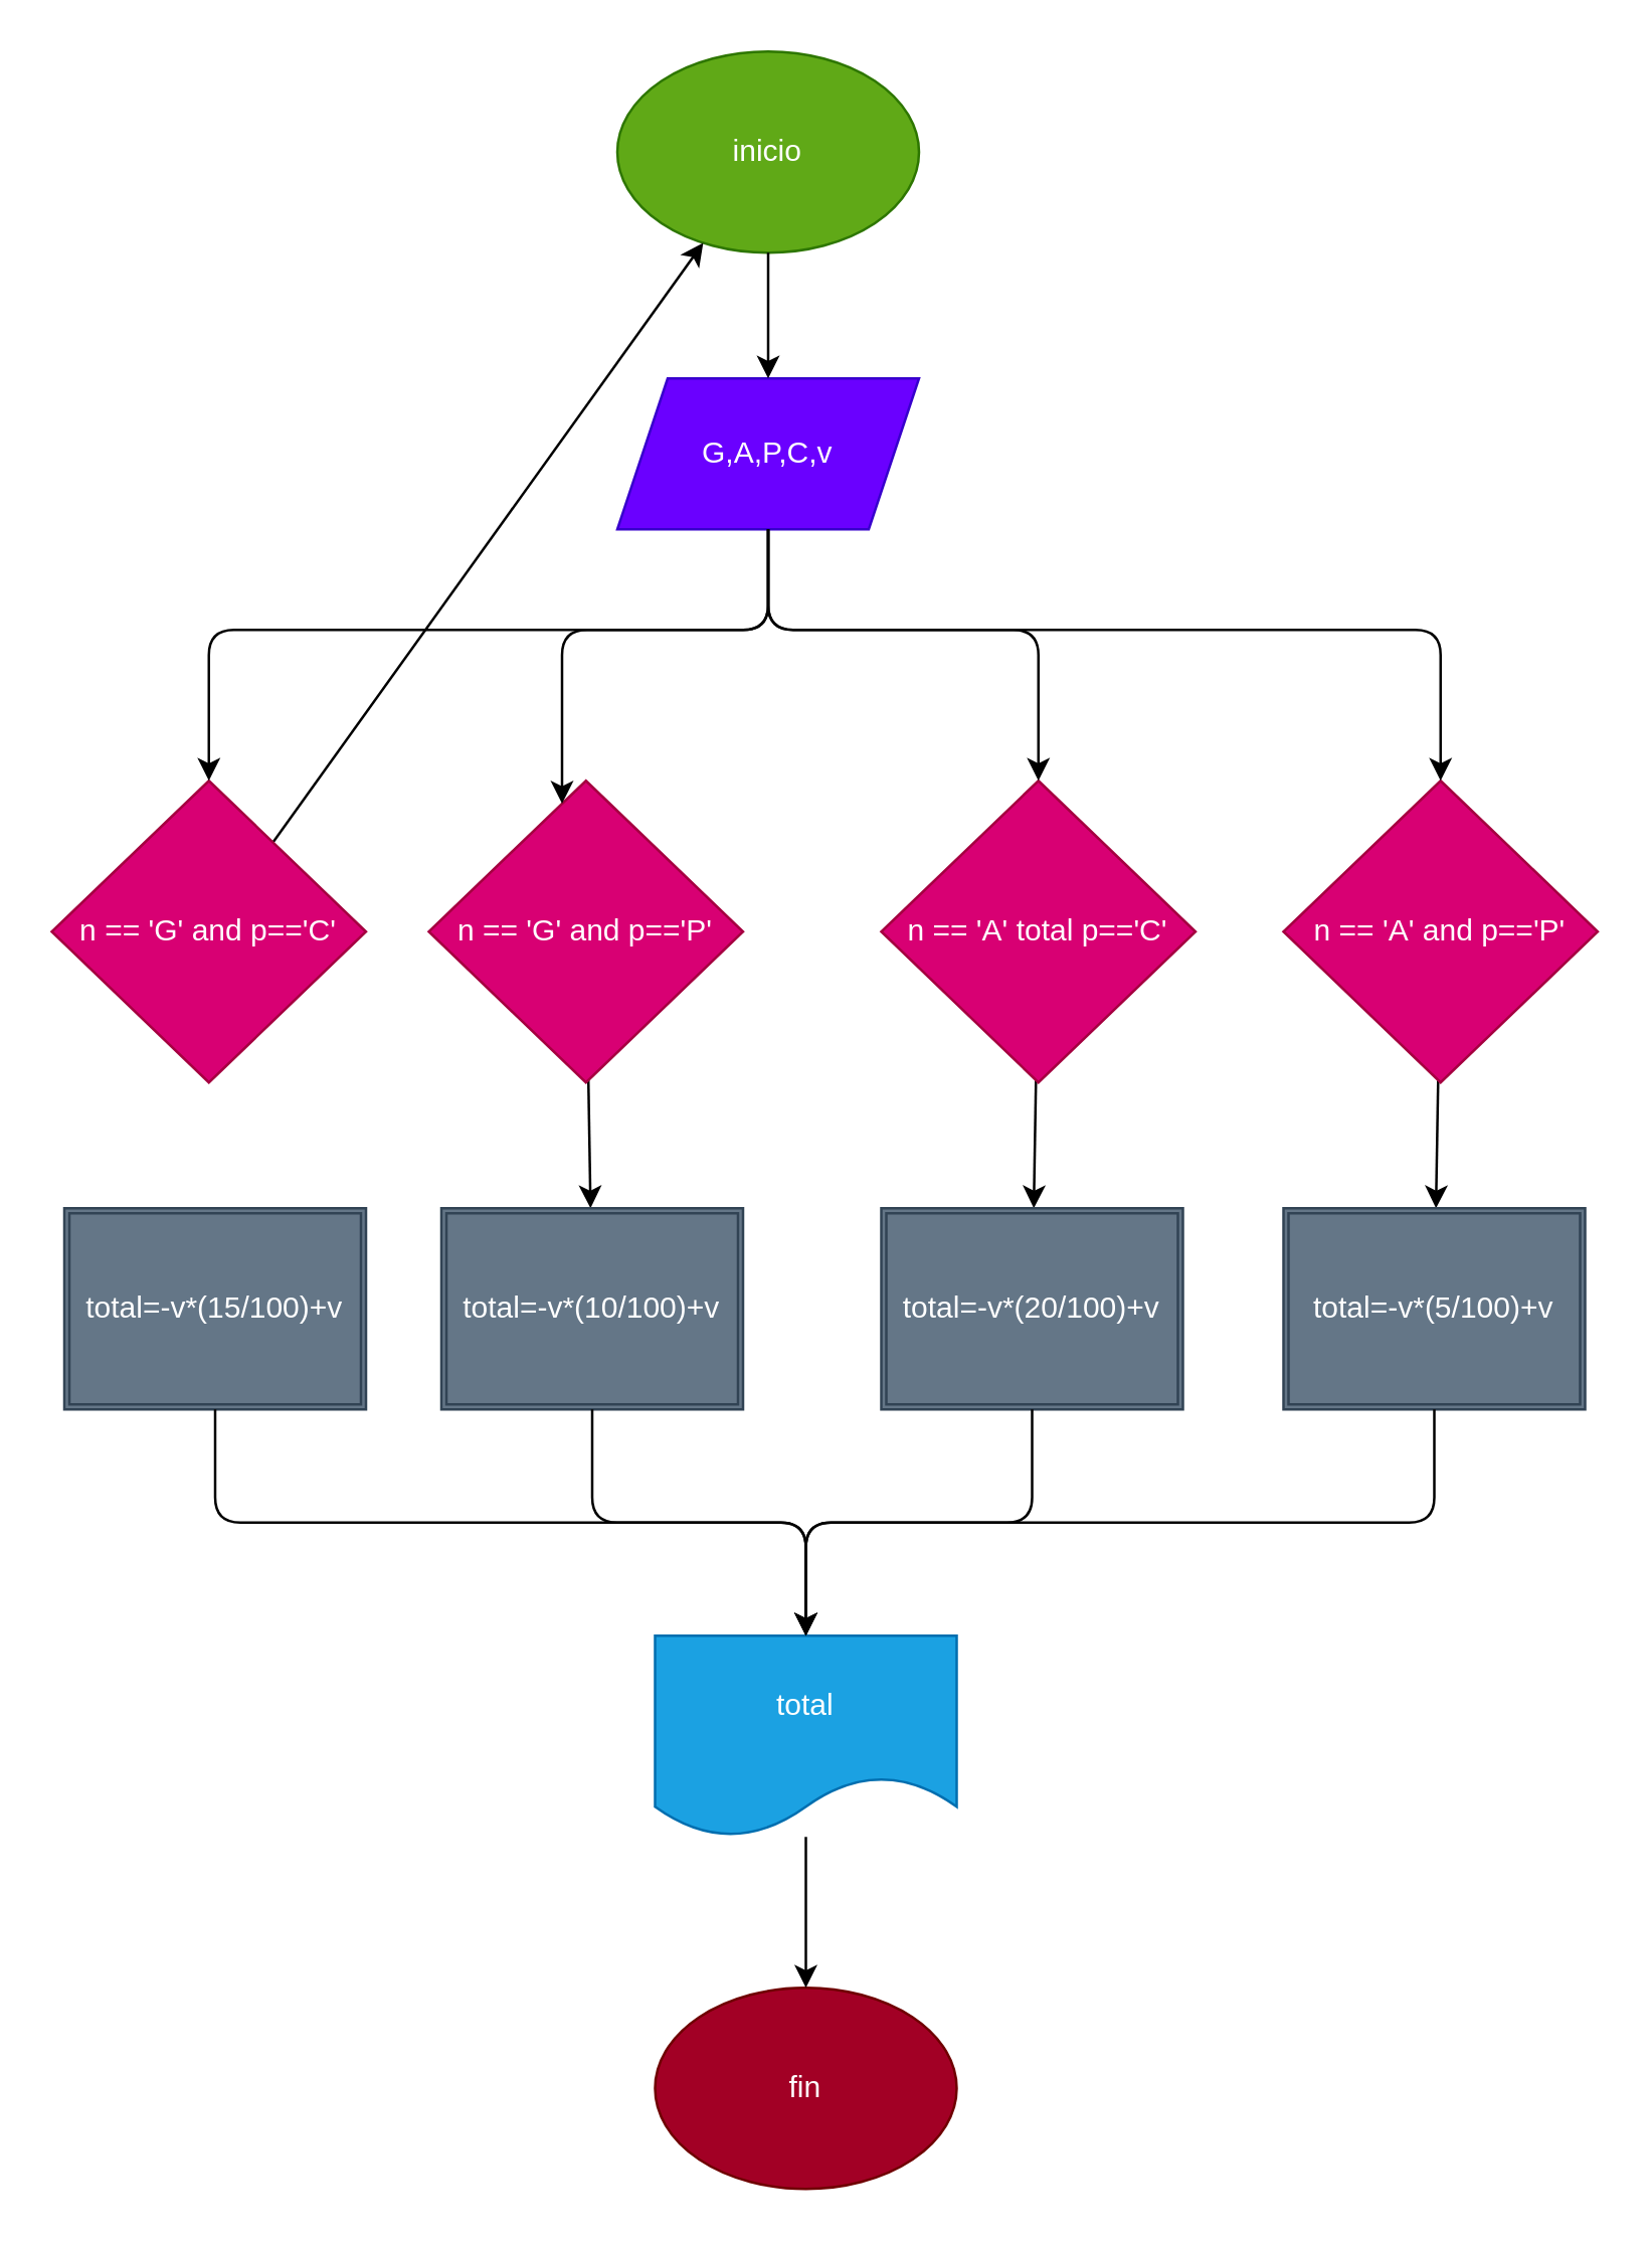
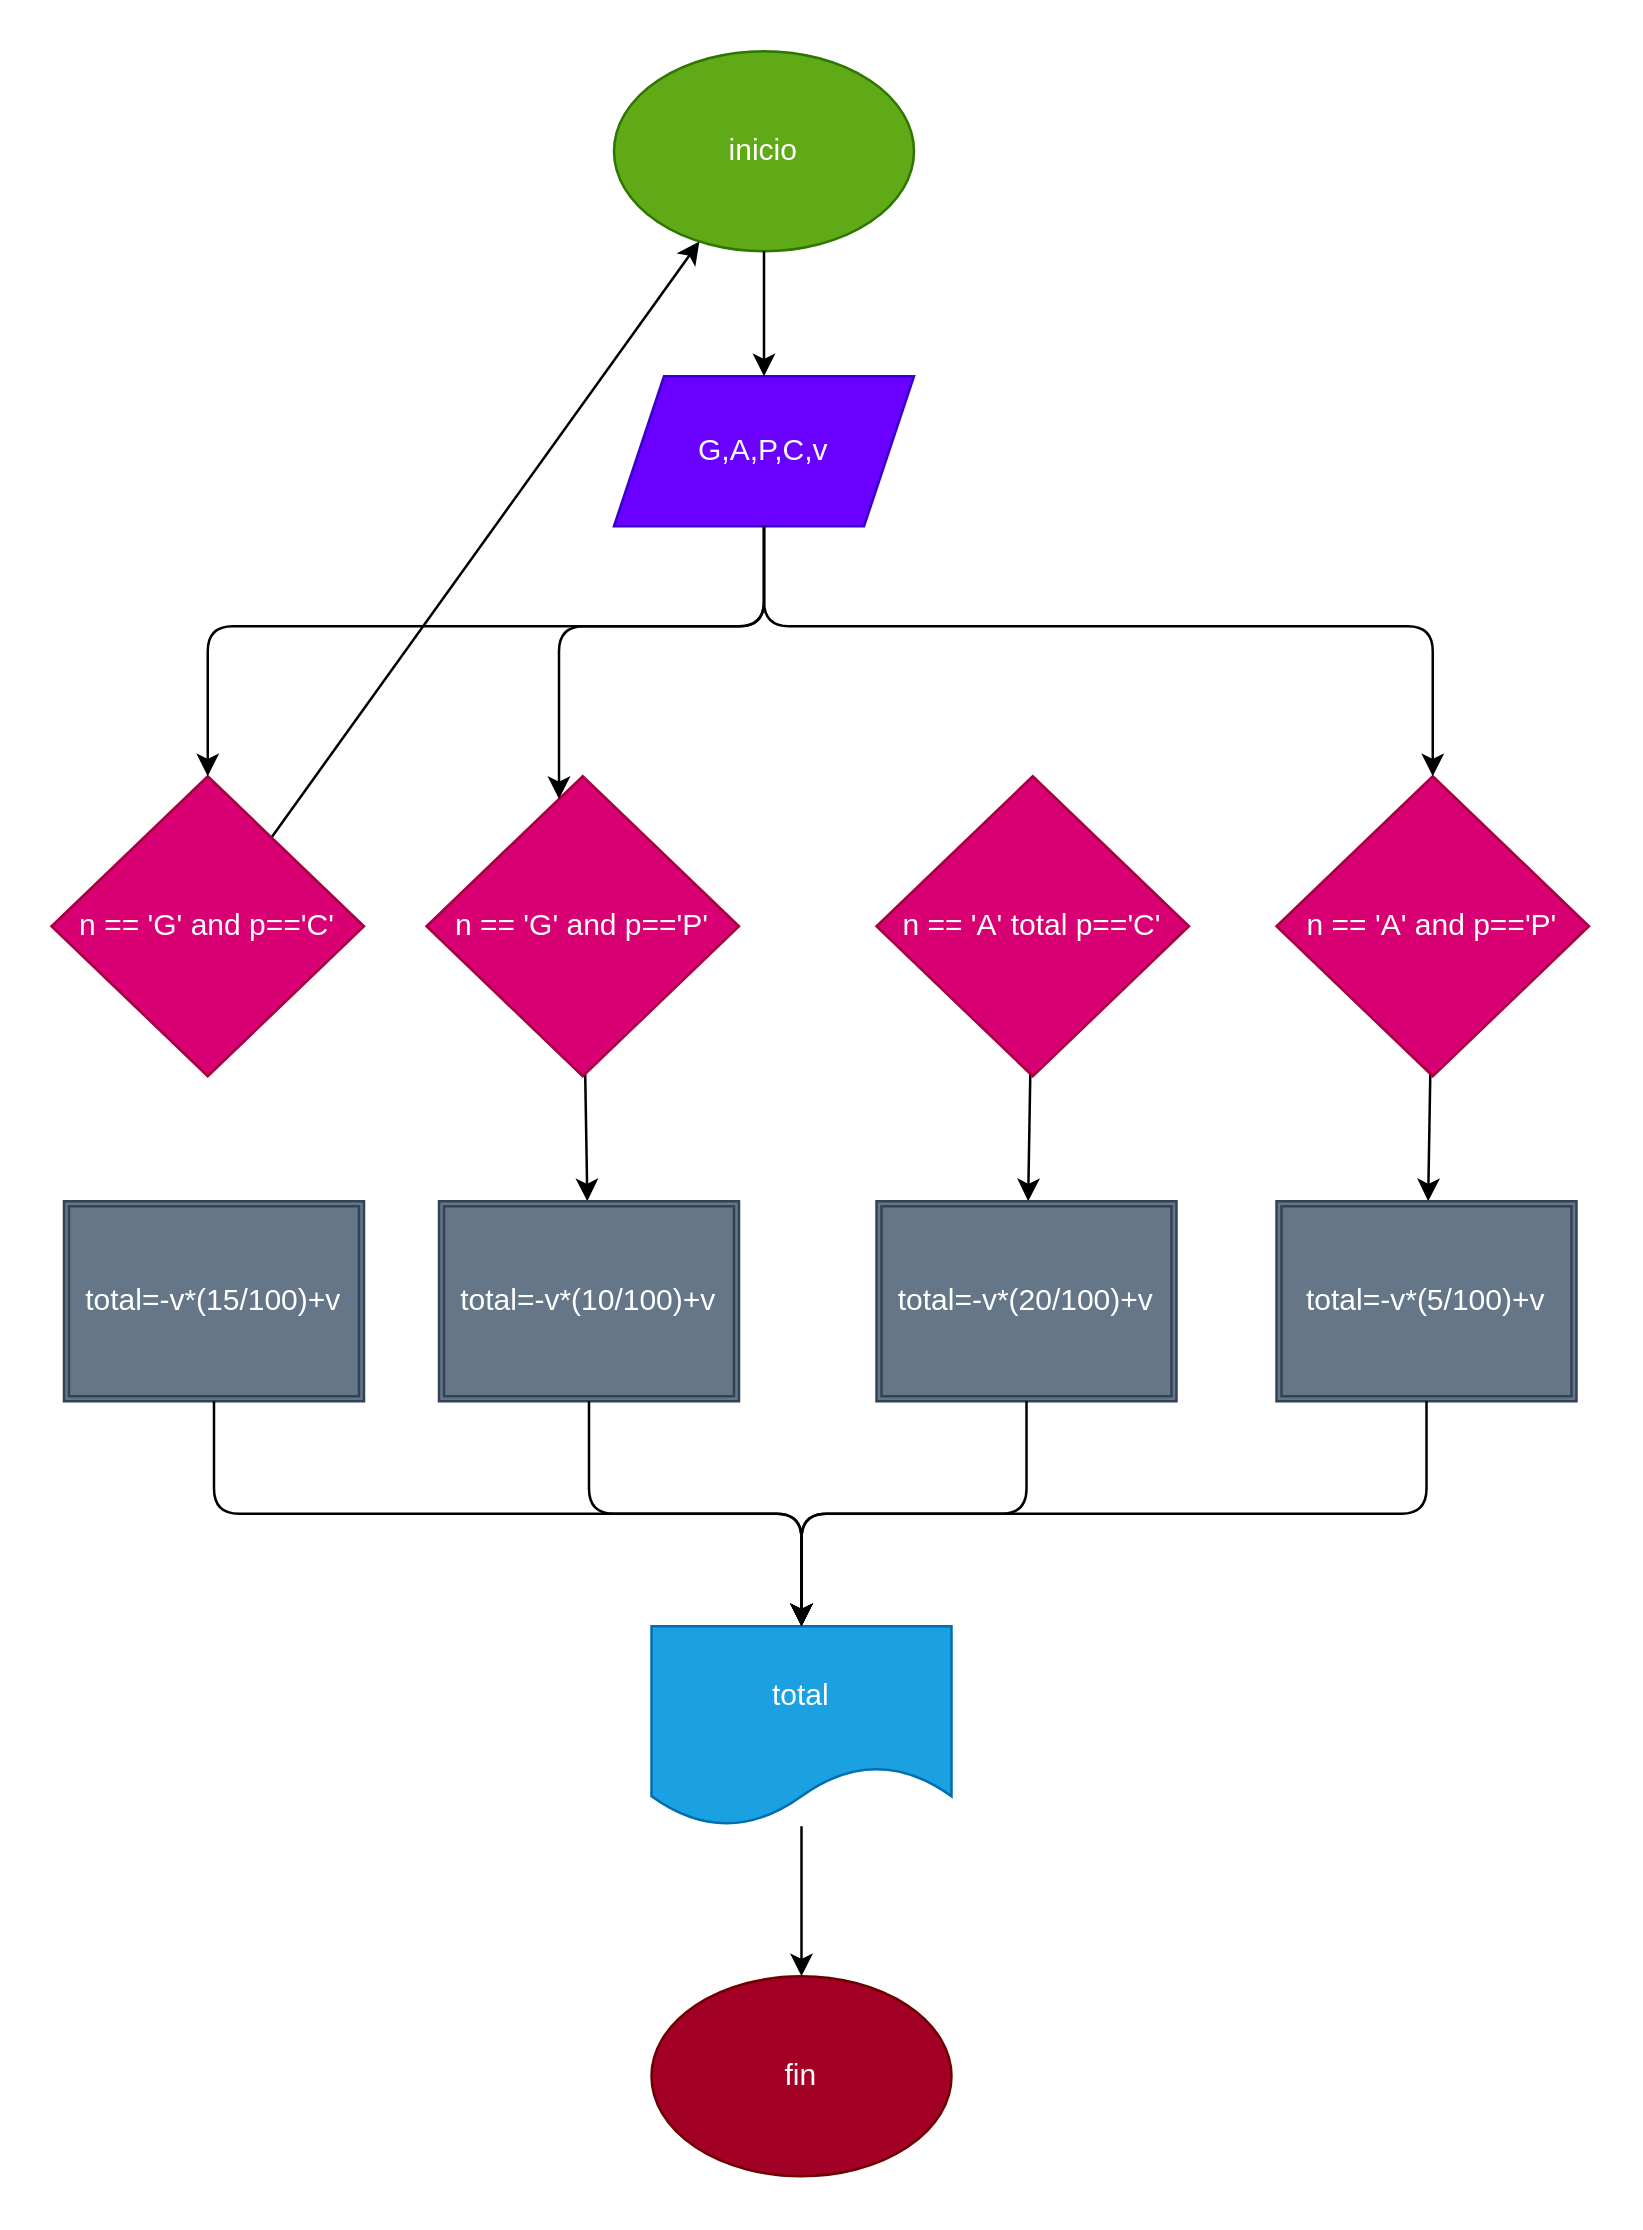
- <mxCell id="17" value="" style="edgeStyle=elbowEdgeStyle;elbow=vertical;endArrow=classic;html=1;entryX=0.5;entryY=0;entryDx=0;entryDy=0;" edge="1" parent="1" source="3" target="9"><mxGeometry width="50" height="50" relative="1" as="geometry"><mxPoint x="315" y="220" as="sourcePoint" /><mxPoint x="592.5" y="290" as="targetPoint" /><Array as="points"><mxPoint x="390" y="250" /></Array></mxGeometry></mxCell>
